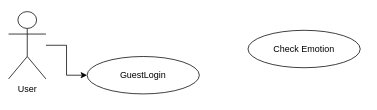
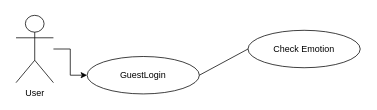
- <mxCell id="3" value="User" style="shape=umlActor;verticalLabelPosition=bottom;verticalAlign=top;html=1;outlineConnect=0;" vertex="1" parent="1"><mxGeometry x="10" y="15" width="50" height="90" as="geometry" /></mxCell>
+ <mxCell id="3" value="User" style="shape=umlActor;verticalLabelPosition=bottom;verticalAlign=top;html=1;outlineConnect=0;" vertex="1" parent="1"><mxGeometry x="20" y="20" width="50" height="90" as="geometry" /></mxCell>
+ <mxCell id="6" value="" style="endArrow=none;html=1;rounded=0;entryX=0;entryY=0.5;entryDx=0;entryDy=0;exitX=1;exitY=0.5;exitDx=0;exitDy=0;" edge="1" parent="1" source="4" target="5"><mxGeometry width="50" height="50" relative="1" as="geometry"><mxPoint x="290" y="30" as="sourcePoint" /><mxPoint x="340" y="-20" as="targetPoint" /></mxGeometry></mxCell>
